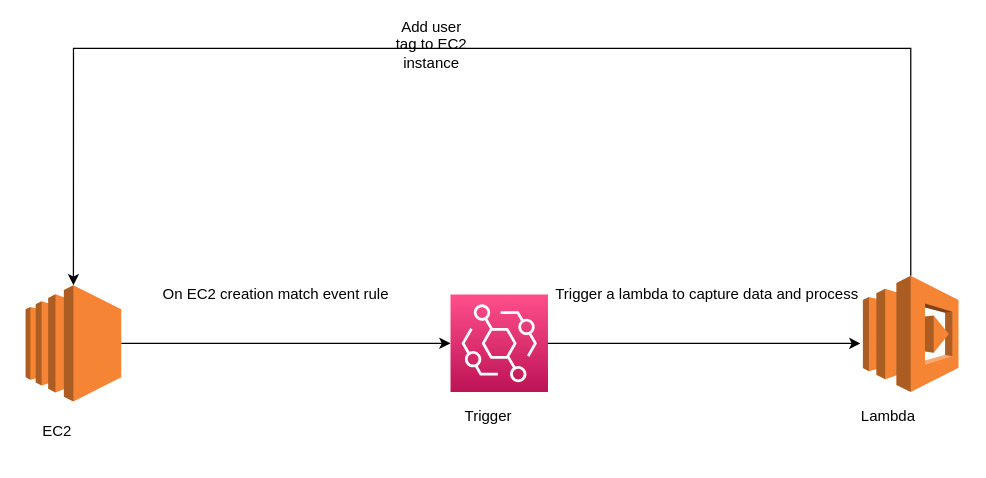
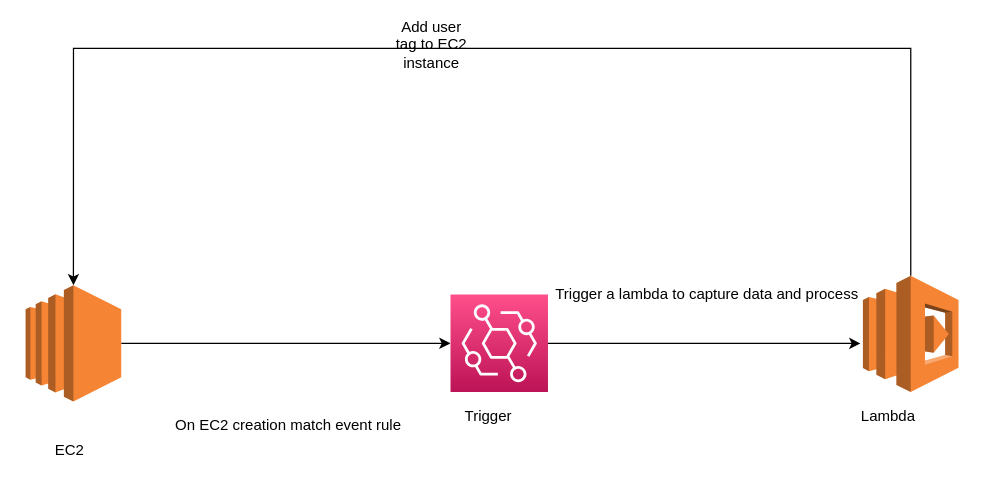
- <mxCell id="9" value="On EC2 creation match event rule" style="text;html=1;align=center;verticalAlign=middle;resizable=0;points=[];autosize=1;strokeColor=none;fillColor=none;" vertex="1" parent="1"><mxGeometry x="120" y="220" width="200" height="30" as="geometry" /></mxCell>
+ <mxCell id="9" value="On EC2 creation match event rule" style="text;html=1;align=center;verticalAlign=middle;resizable=0;points=[];autosize=1;strokeColor=none;fillColor=none;" vertex="1" parent="1"><mxGeometry x="130" y="325" width="200" height="30" as="geometry" /></mxCell>
- <mxCell id="11" value="EC2" style="text;html=1;align=center;verticalAlign=middle;resizable=0;points=[];autosize=1;strokeColor=none;fillColor=none;" vertex="1" parent="1"><mxGeometry x="20" y="330" width="50" height="30" as="geometry" /></mxCell>
+ <mxCell id="11" value="EC2" style="text;html=1;align=center;verticalAlign=middle;resizable=0;points=[];autosize=1;strokeColor=none;fillColor=none;" vertex="1" parent="1"><mxGeometry x="30" y="345" width="50" height="30" as="geometry" /></mxCell>
